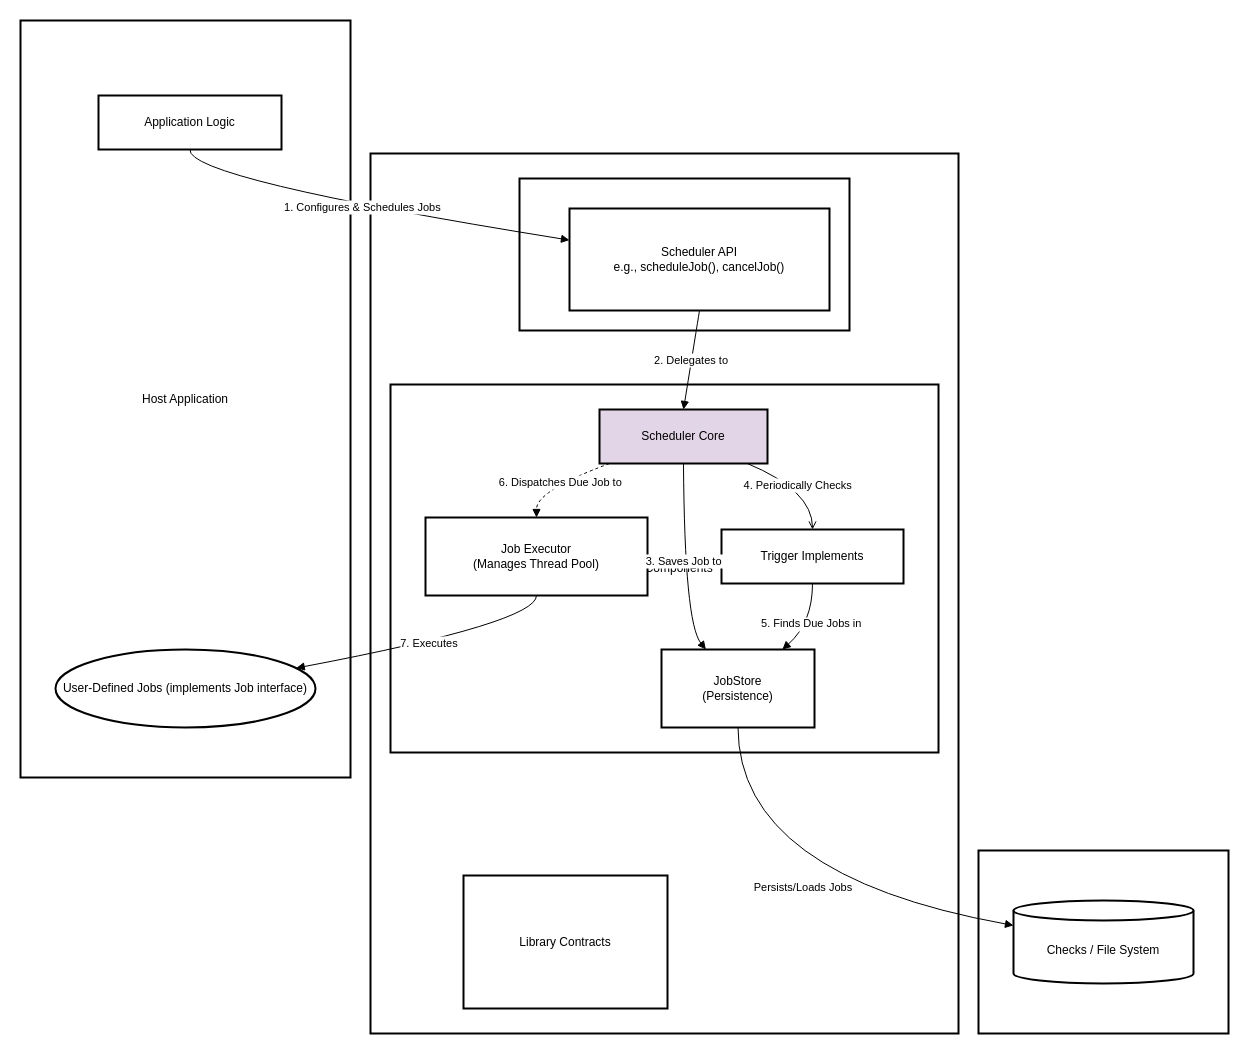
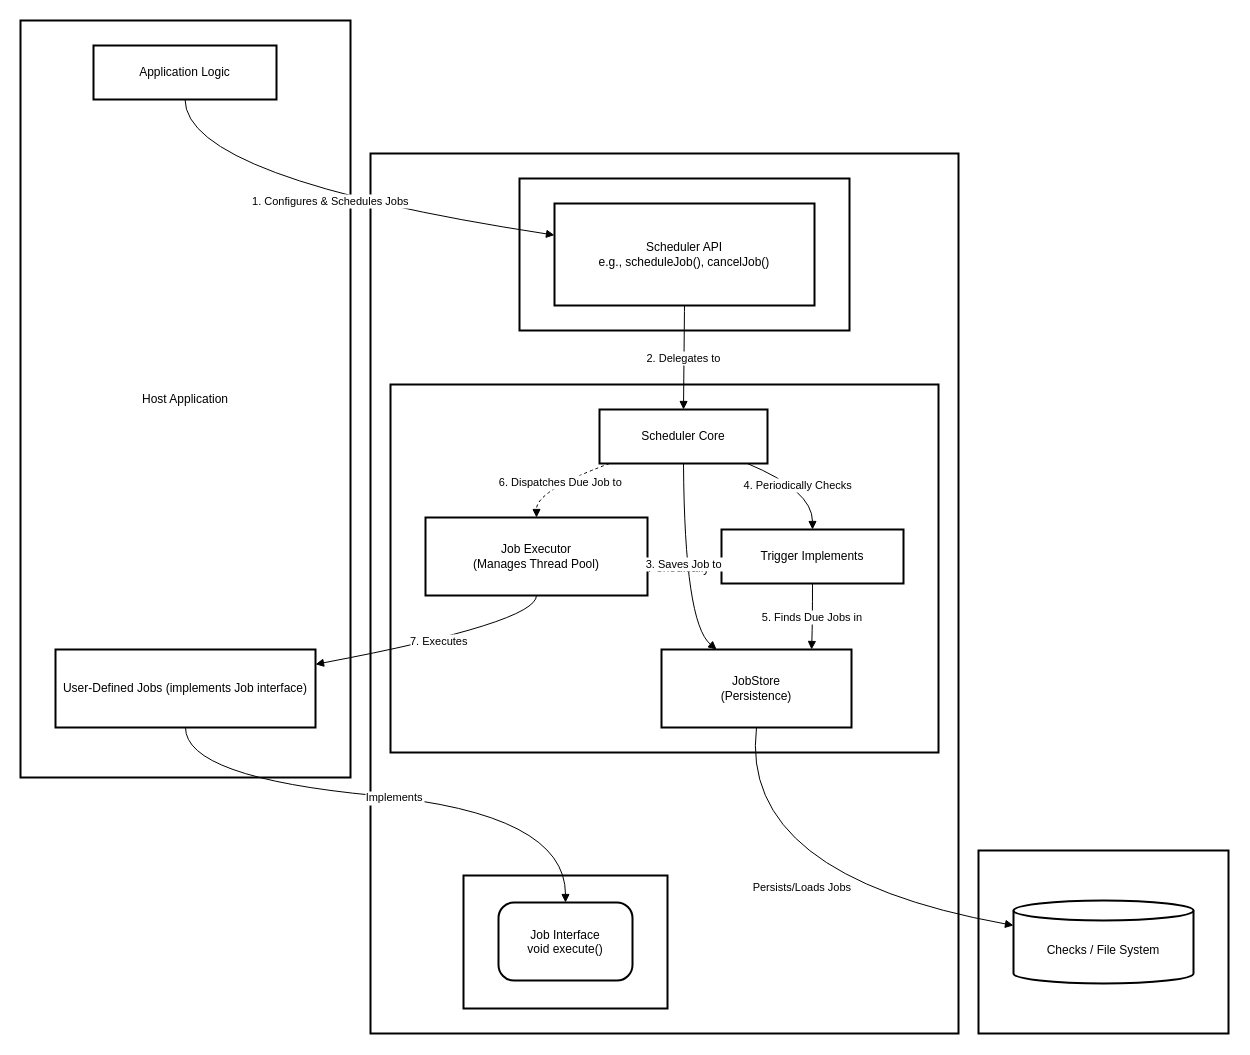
- <mxCell id="8" value="Application Logic" style="whiteSpace=wrap;strokeWidth=2;" vertex="1" parent="1"><mxGeometry x="98" y="95" width="183" height="54" as="geometry" /></mxCell>
+ <mxCell id="8" value="Application Logic" style="whiteSpace=wrap;strokeWidth=2;" vertex="1" parent="1"><mxGeometry x="93" y="45" width="183" height="54" as="geometry" /></mxCell>
- <mxCell id="10" value="Scheduler API &#10; e.g., scheduleJob(), cancelJob()" style="whiteSpace=wrap;strokeWidth=2;" vertex="1" parent="1"><mxGeometry x="569" y="208" width="260" height="102" as="geometry" /></mxCell>
+ <mxCell id="10" value="Scheduler API &#10; e.g., scheduleJob(), cancelJob()" style="whiteSpace=wrap;strokeWidth=2;" vertex="1" parent="1"><mxGeometry x="554" y="203" width="260" height="102" as="geometry" /></mxCell>
- <mxCell id="11" value="Scheduler Core" style="whiteSpace=wrap;strokeWidth=2;fillColor=#e1d5e7;" vertex="1" parent="1"><mxGeometry x="599" y="409" width="168" height="54" as="geometry" /></mxCell>
+ <mxCell id="11" value="Scheduler Core" style="whiteSpace=wrap;strokeWidth=2;" vertex="1" parent="1"><mxGeometry x="599" y="409" width="168" height="54" as="geometry" /></mxCell>
- <mxCell id="21" value="4. Periodically Checks" style="curved=1;startArrow=none;endArrow=open;exitX=0.88;exitY=1;entryX=0.5;entryY=0;rounded=0;" edge="1" parent="1" source="11" target="14"><mxGeometry relative="1" as="geometry"><Array as="points"><mxPoint x="812" y="490" /></Array></mxGeometry></mxCell>
+ <mxCell id="21" value="4. Periodically Checks" style="curved=1;startArrow=none;endArrow=block;exitX=0.88;exitY=1;entryX=0.5;entryY=0;rounded=0;" edge="1" parent="1" source="11" target="14"><mxGeometry relative="1" as="geometry"><Array as="points"><mxPoint x="812" y="490" /></Array></mxGeometry></mxCell>
- <mxCell id="5" value="Core Components" style="whiteSpace=wrap;strokeWidth=2;" vertex="1" parent="1"><mxGeometry x="390" y="384" width="548" height="368" as="geometry" /></mxCell>
+ <mxCell id="5" value="Core Periodically" style="whiteSpace=wrap;strokeWidth=2;" vertex="1" parent="1"><mxGeometry x="390" y="384" width="548" height="368" as="geometry" /></mxCell>
- <mxCell id="9" value="User-Defined Jobs (implements Job interface)" style="ellipse;whiteSpace=wrap;strokeWidth=2;" vertex="1" parent="1"><mxGeometry x="55" y="649" width="260" height="78" as="geometry" /></mxCell>
+ <mxCell id="9" value="User-Defined Jobs (implements Job interface)" style="whiteSpace=wrap;strokeWidth=2;" vertex="1" parent="1"><mxGeometry x="55" y="649" width="260" height="78" as="geometry" /></mxCell>
- <mxCell id="13" value="JobStore &#10; (Persistence)" style="whiteSpace=wrap;strokeWidth=2;" vertex="1" parent="1"><mxGeometry x="661" y="649" width="153" height="78" as="geometry" /></mxCell>
+ <mxCell id="13" value="JobStore &#10; (Persistence)" style="whiteSpace=wrap;strokeWidth=2;" vertex="1" parent="1"><mxGeometry x="661" y="649" width="190" height="78" as="geometry" /></mxCell>
+ <mxCell id="18" value="Implements" style="curved=1;startArrow=none;endArrow=block;exitX=0.5;exitY=1;entryX=0.5;entryY=0;rounded=0;" edge="1" parent="1" source="9" target="15"><mxGeometry relative="1" as="geometry"><Array as="points"><mxPoint x="185" y="777" /><mxPoint x="565" y="813" /></Array></mxGeometry></mxCell>
+ <mxCell id="15" value="Job Interface &#10; void execute()" style="rounded=1;arcSize=20;strokeWidth=2" vertex="1" parent="1"><mxGeometry x="498" y="902" width="134" height="78" as="geometry" /></mxCell>
